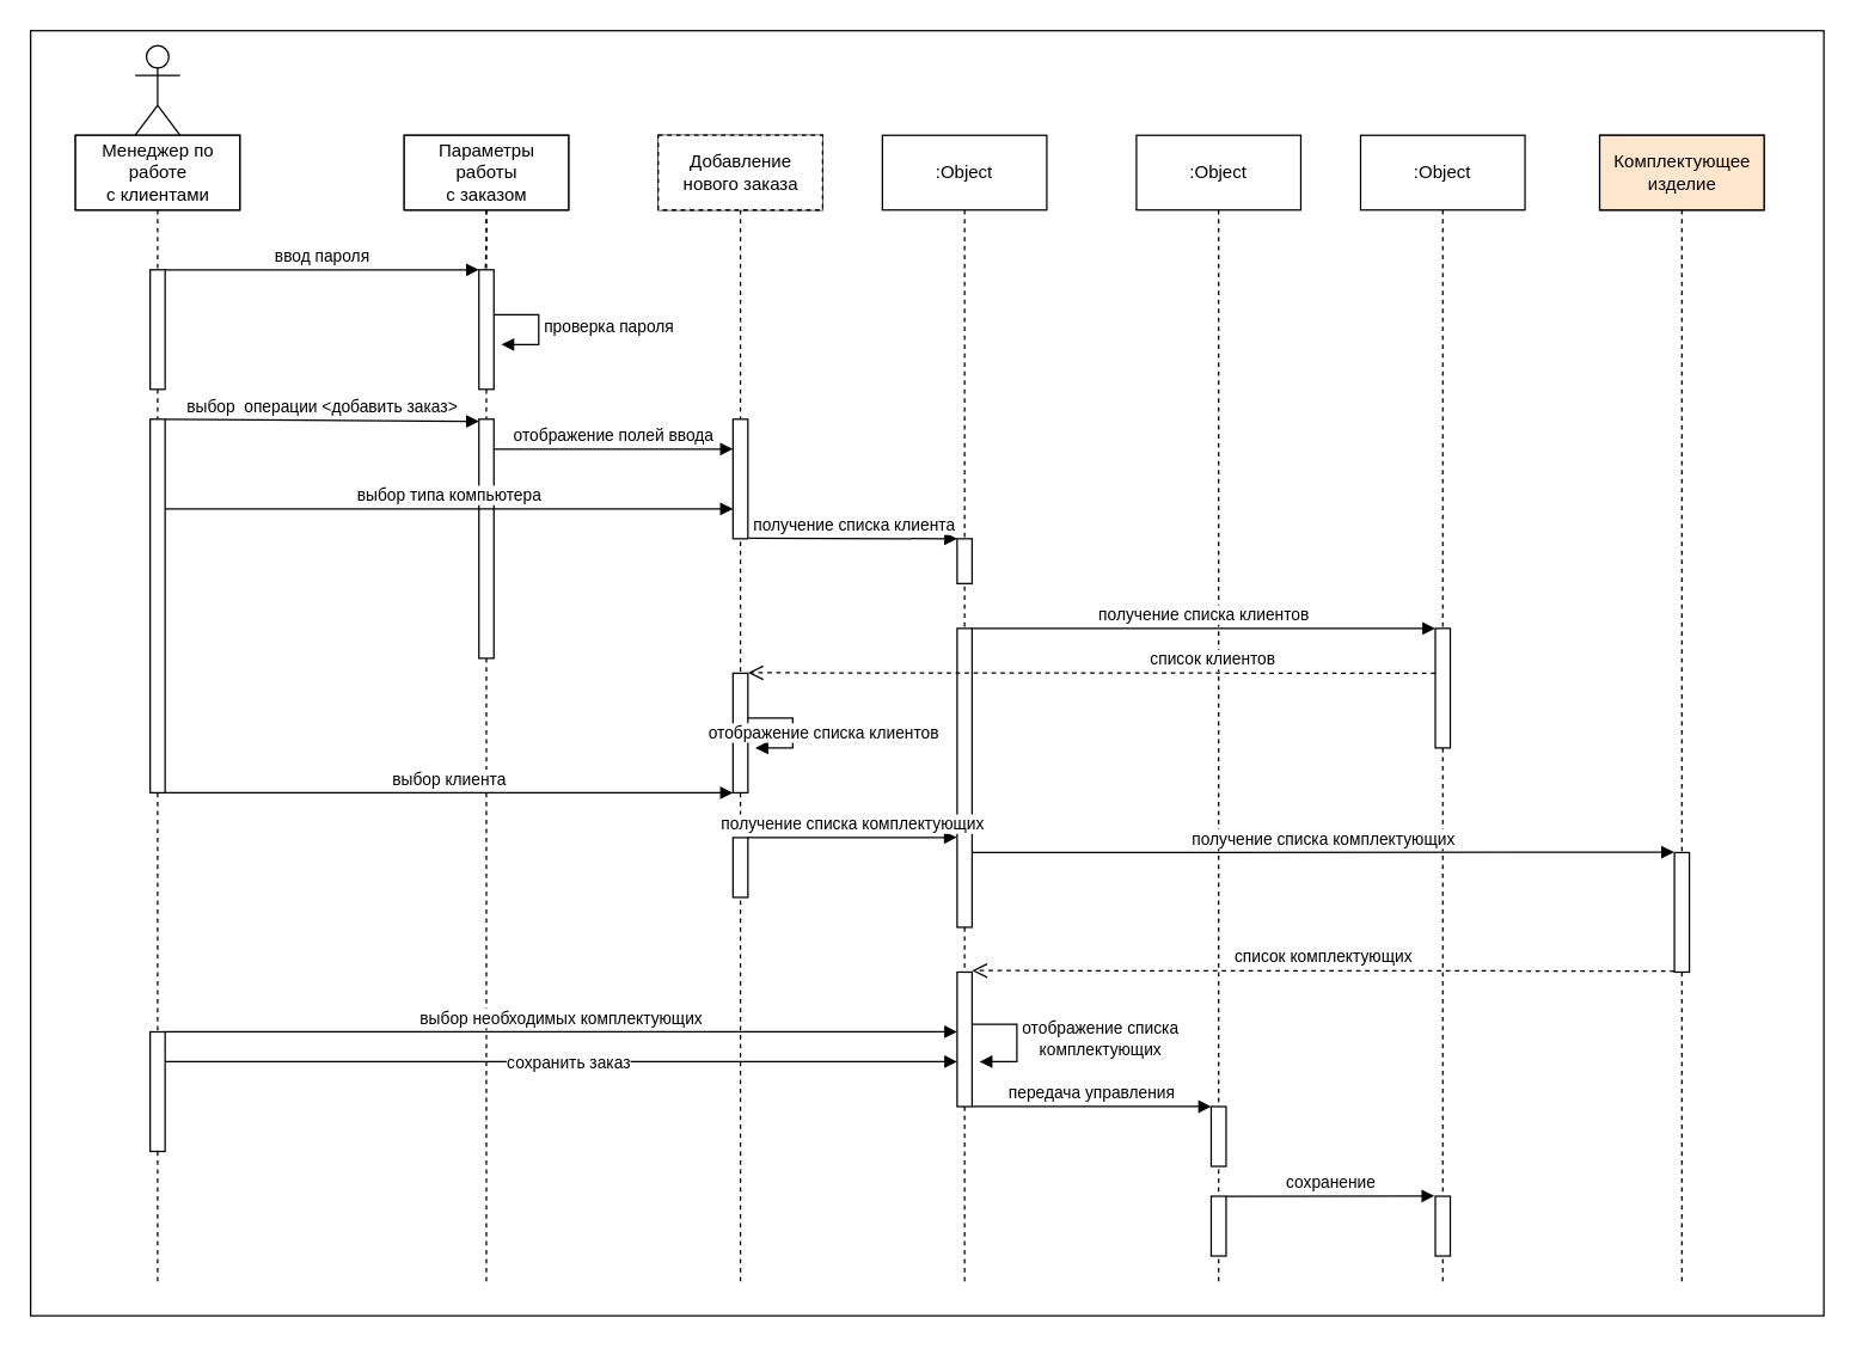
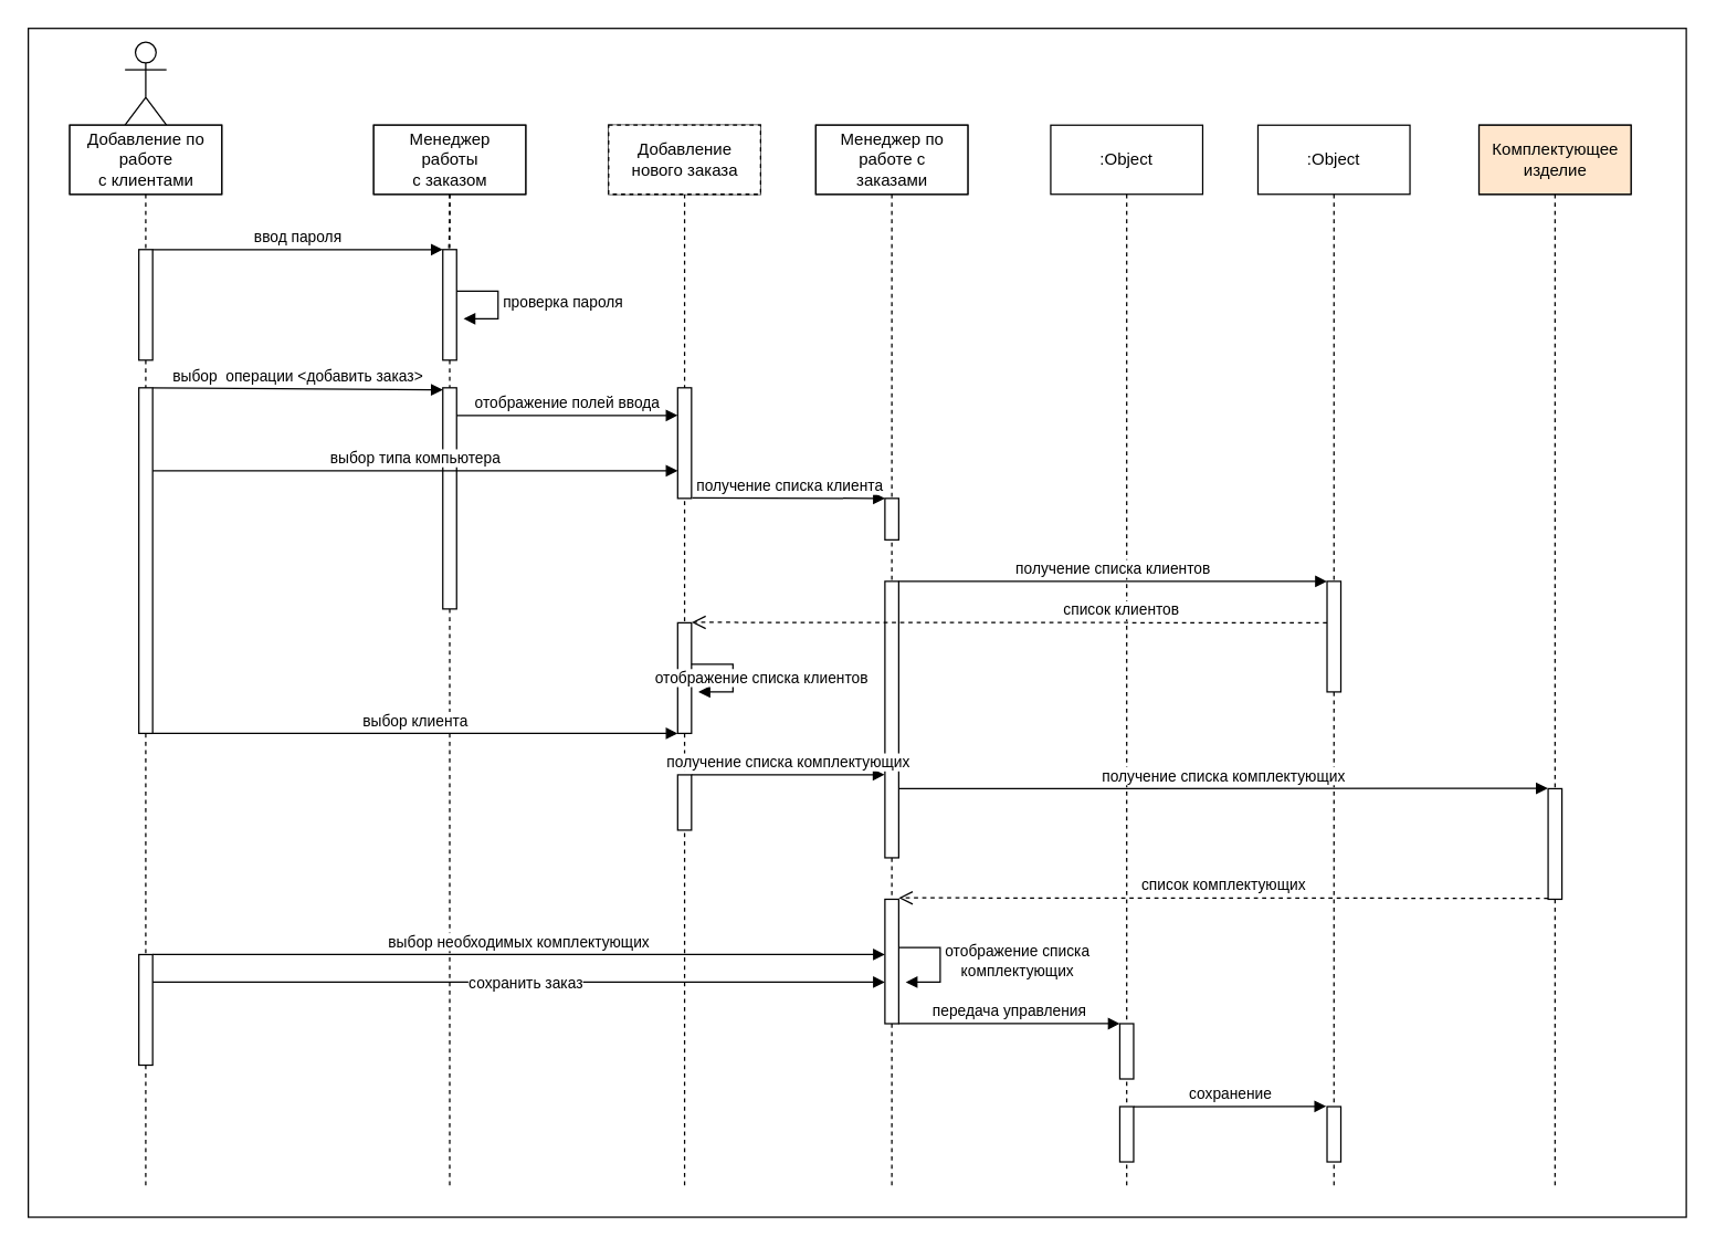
- <mxCell id="37" value="Менеджер по&lt;br&gt;работе&lt;br&gt;с клиентами" style="html=1;" parent="1" vertex="1"><mxGeometry x="50" y="90" width="110" height="50" as="geometry" /></mxCell>
+ <mxCell id="37" value="Добавление по&lt;br&gt;работе&lt;br&gt;с клиентами" style="html=1;" parent="1" vertex="1"><mxGeometry x="50" y="90" width="110" height="50" as="geometry" /></mxCell>
- <mxCell id="24" value="Параметры&lt;br&gt;работы&lt;br&gt;с заказом" style="html=1;" parent="1" vertex="1"><mxGeometry x="270" y="90" width="110" height="50" as="geometry" /></mxCell>
+ <mxCell id="24" value="Менеджер&lt;br&gt;работы&lt;br&gt;с заказом" style="html=1;" parent="1" vertex="1"><mxGeometry x="270" y="90" width="110" height="50" as="geometry" /></mxCell>
+ <mxCell id="25" value="Менеджер по&lt;br&gt;работе с&lt;br&gt;заказами" style="html=1;" parent="1" vertex="1"><mxGeometry x="590" y="90" width="110" height="50" as="geometry" /></mxCell>
